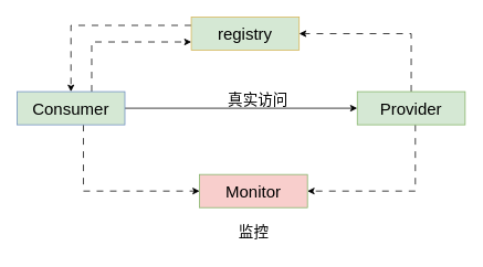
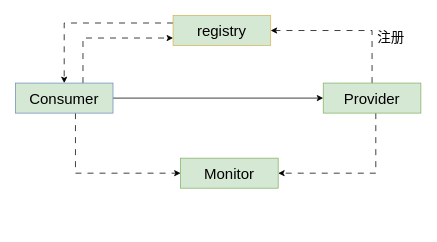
+ <mxCell id="12" value="&lt;font style=&quot;font-size: 18px;&quot;&gt;注册&lt;/font&gt;" style="text;html=1;align=center;verticalAlign=middle;resizable=0;points=[];autosize=1;strokeColor=none;fillColor=none;" vertex="1" parent="1"><mxGeometry x="490" y="30" width="60" height="40" as="geometry" /></mxCell>
- <mxCell id="13" value="&lt;font style=&quot;font-size: 18px;&quot;&gt;真实访问&lt;/font&gt;" style="text;html=1;align=center;verticalAlign=middle;resizable=0;points=[];autosize=1;strokeColor=none;fillColor=none;" vertex="1" parent="1"><mxGeometry x="260" y="100" width="100" height="40" as="geometry" /></mxCell>
- <mxCell id="11" value="&lt;font style=&quot;font-size: 20px;&quot;&gt;Monitor&lt;/font&gt;" style="rounded=0;whiteSpace=wrap;html=1;fillColor=#f8cecc;strokeColor=#82b366;" vertex="1" parent="1"><mxGeometry x="240" y="210" width="130" height="40" as="geometry" /></mxCell>
+ <mxCell id="11" value="&lt;font style=&quot;font-size: 20px;&quot;&gt;Monitor&lt;/font&gt;" style="rounded=0;whiteSpace=wrap;html=1;fillColor=#d5e8d4;strokeColor=#82b366;" vertex="1" parent="1"><mxGeometry x="240" y="210" width="130" height="40" as="geometry" /></mxCell>
- <mxCell id="14" value="&lt;font style=&quot;font-size: 18px;&quot;&gt;监控&lt;/font&gt;" style="text;html=1;align=center;verticalAlign=middle;resizable=0;points=[];autosize=1;strokeColor=none;fillColor=none;" vertex="1" parent="1"><mxGeometry x="275" y="260" width="60" height="40" as="geometry" /></mxCell>
